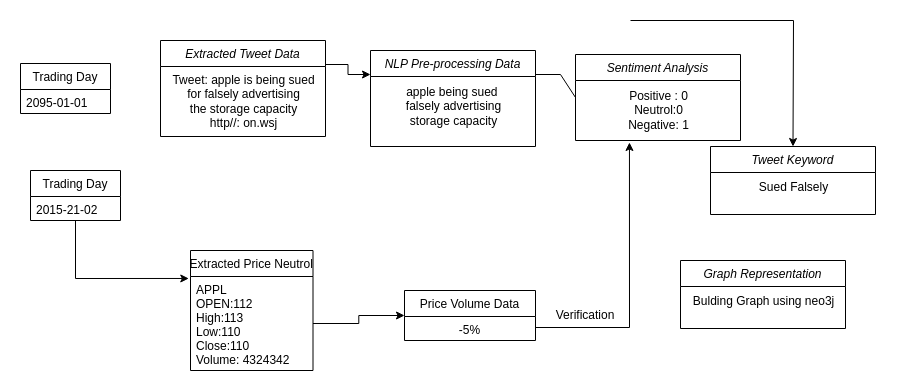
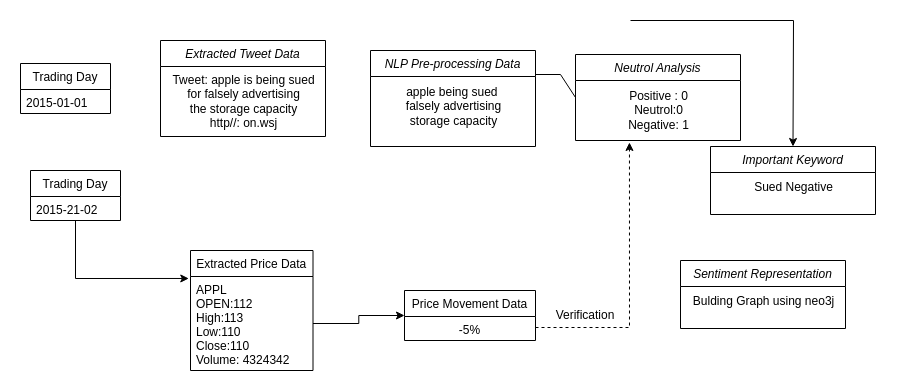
- <mxCell id="2" style="edgeStyle=orthogonalEdgeStyle;rounded=0;orthogonalLoop=1;jettySize=auto;html=1;exitX=1;exitY=0.25;exitDx=0;exitDy=0;entryX=0;entryY=0.25;entryDx=0;entryDy=0;" parent="1" source="3" target="9" edge="1"><mxGeometry relative="1" as="geometry" /></mxCell>
- <mxCell id="11" value="Sentiment Analysis" style="swimlane;fontStyle=2;align=center;verticalAlign=top;childLayout=stackLayout;horizontal=1;startSize=26;horizontalStack=0;resizeParent=1;resizeLast=0;collapsible=1;marginBottom=0;rounded=0;shadow=0;strokeWidth=1;fillColor=none;" parent="1" vertex="1"><mxGeometry x="575" y="54" width="165" height="86" as="geometry"><mxRectangle x="230" y="140" width="160" height="26" as="alternateBounds" /></mxGeometry></mxCell>
+ <mxCell id="11" value="Neutrol Analysis" style="swimlane;fontStyle=2;align=center;verticalAlign=top;childLayout=stackLayout;horizontal=1;startSize=26;horizontalStack=0;resizeParent=1;resizeLast=0;collapsible=1;marginBottom=0;rounded=0;shadow=0;strokeWidth=1;fillColor=none;" parent="1" vertex="1"><mxGeometry x="575" y="54" width="165" height="86" as="geometry"><mxRectangle x="230" y="140" width="160" height="26" as="alternateBounds" /></mxGeometry></mxCell>
- <mxCell id="26" value="2095-01-01" style="text;align=left;verticalAlign=top;spacingLeft=4;spacingRight=4;overflow=hidden;rotatable=0;points=[[0,0.5],[1,0.5]];portConstraint=eastwest;" vertex="1" parent="25"><mxGeometry y="26" width="90" height="22" as="geometry" /></mxCell>
+ <mxCell id="26" value="2015-01-01" style="text;align=left;verticalAlign=top;spacingLeft=4;spacingRight=4;overflow=hidden;rotatable=0;points=[[0,0.5],[1,0.5]];portConstraint=eastwest;" vertex="1" parent="25"><mxGeometry y="26" width="90" height="22" as="geometry" /></mxCell>
- <mxCell id="13" value="Tweet Keyword" style="swimlane;fontStyle=2;align=center;verticalAlign=top;childLayout=stackLayout;horizontal=1;startSize=26;horizontalStack=0;resizeParent=1;resizeLast=0;collapsible=1;marginBottom=0;rounded=0;shadow=0;strokeWidth=1;fillColor=none;" parent="1" vertex="1"><mxGeometry x="710" y="146" width="165" height="68" as="geometry"><mxRectangle x="230" y="140" width="160" height="26" as="alternateBounds" /></mxGeometry></mxCell>
+ <mxCell id="13" value="Important Keyword" style="swimlane;fontStyle=2;align=center;verticalAlign=top;childLayout=stackLayout;horizontal=1;startSize=26;horizontalStack=0;resizeParent=1;resizeLast=0;collapsible=1;marginBottom=0;rounded=0;shadow=0;strokeWidth=1;fillColor=none;" parent="1" vertex="1"><mxGeometry x="710" y="146" width="165" height="68" as="geometry"><mxRectangle x="230" y="140" width="160" height="26" as="alternateBounds" /></mxGeometry></mxCell>
- <mxCell id="14" value="&lt;span class=&quot;JsGRdQ&quot;&gt;Sued Falsely&lt;/span&gt;&lt;span class=&quot;JsGRdQ white-space-prewrap&quot;&gt;&lt;/span&gt;" style="text;html=1;align=center;verticalAlign=middle;resizable=0;points=[];autosize=1;strokeColor=none;fillColor=none;" parent="13" vertex="1"><mxGeometry y="26" width="165" height="30" as="geometry" /></mxCell>
+ <mxCell id="14" value="&lt;span class=&quot;JsGRdQ&quot;&gt;Sued Negative&lt;/span&gt;&lt;span class=&quot;JsGRdQ white-space-prewrap&quot;&gt;&lt;/span&gt;" style="text;html=1;align=center;verticalAlign=middle;resizable=0;points=[];autosize=1;strokeColor=none;fillColor=none;" parent="13" vertex="1"><mxGeometry y="26" width="165" height="30" as="geometry" /></mxCell>
- <mxCell id="15" value="Extracted Price Neutrol" style="swimlane;fontStyle=0;align=center;verticalAlign=top;childLayout=stackLayout;horizontal=1;startSize=26;horizontalStack=0;resizeParent=1;resizeLast=0;collapsible=1;marginBottom=0;rounded=0;shadow=0;strokeWidth=1;" parent="1" vertex="1"><mxGeometry x="190" y="250" width="122.5" height="120" as="geometry"><mxRectangle x="40" y="200" width="160" height="26" as="alternateBounds" /></mxGeometry></mxCell>
+ <mxCell id="15" value="Extracted Price Data" style="swimlane;fontStyle=0;align=center;verticalAlign=top;childLayout=stackLayout;horizontal=1;startSize=26;horizontalStack=0;resizeParent=1;resizeLast=0;collapsible=1;marginBottom=0;rounded=0;shadow=0;strokeWidth=1;" parent="1" vertex="1"><mxGeometry x="190" y="250" width="122.5" height="120" as="geometry"><mxRectangle x="40" y="200" width="160" height="26" as="alternateBounds" /></mxGeometry></mxCell>
- <mxCell id="21" value="Graph Representation" style="swimlane;fontStyle=2;align=center;verticalAlign=top;childLayout=stackLayout;horizontal=1;startSize=26;horizontalStack=0;resizeParent=1;resizeLast=0;collapsible=1;marginBottom=0;rounded=0;shadow=0;strokeWidth=1;fillColor=none;" parent="1" vertex="1"><mxGeometry x="680" y="260" width="165" height="68" as="geometry"><mxRectangle x="230" y="140" width="160" height="26" as="alternateBounds" /></mxGeometry></mxCell>
+ <mxCell id="21" value="Sentiment Representation" style="swimlane;fontStyle=2;align=center;verticalAlign=top;childLayout=stackLayout;horizontal=1;startSize=26;horizontalStack=0;resizeParent=1;resizeLast=0;collapsible=1;marginBottom=0;rounded=0;shadow=0;strokeWidth=1;fillColor=none;" parent="1" vertex="1"><mxGeometry x="680" y="260" width="165" height="68" as="geometry"><mxRectangle x="230" y="140" width="160" height="26" as="alternateBounds" /></mxGeometry></mxCell>
- <mxCell id="23" style="edgeStyle=orthogonalEdgeStyle;rounded=0;orthogonalLoop=1;jettySize=auto;html=1;exitX=1;exitY=0.5;exitDx=0;exitDy=0;entryX=0.327;entryY=1.033;entryDx=0;entryDy=0;entryPerimeter=0;" parent="1" source="18" target="12" edge="1"><mxGeometry relative="1" as="geometry" /></mxCell>
+ <mxCell id="23" style="edgeStyle=orthogonalEdgeStyle;rounded=0;orthogonalLoop=1;jettySize=auto;html=1;exitX=1;exitY=0.5;exitDx=0;exitDy=0;entryX=0.327;entryY=1.033;entryDx=0;entryDy=0;entryPerimeter=0;dashed=1;" parent="1" source="18" target="12" edge="1"><mxGeometry relative="1" as="geometry" /></mxCell>
- <mxCell id="17" value="Price Volume Data" style="swimlane;fontStyle=0;align=center;verticalAlign=top;childLayout=stackLayout;horizontal=1;startSize=26;horizontalStack=0;resizeParent=1;resizeLast=0;collapsible=1;marginBottom=0;rounded=0;shadow=0;strokeWidth=1;" parent="1" vertex="1"><mxGeometry x="404" y="290" width="131" height="50" as="geometry"><mxRectangle x="40" y="200" width="160" height="26" as="alternateBounds" /></mxGeometry></mxCell>
+ <mxCell id="17" value="Price Movement Data" style="swimlane;fontStyle=0;align=center;verticalAlign=top;childLayout=stackLayout;horizontal=1;startSize=26;horizontalStack=0;resizeParent=1;resizeLast=0;collapsible=1;marginBottom=0;rounded=0;shadow=0;strokeWidth=1;" parent="1" vertex="1"><mxGeometry x="404" y="290" width="131" height="50" as="geometry"><mxRectangle x="40" y="200" width="160" height="26" as="alternateBounds" /></mxGeometry></mxCell>
